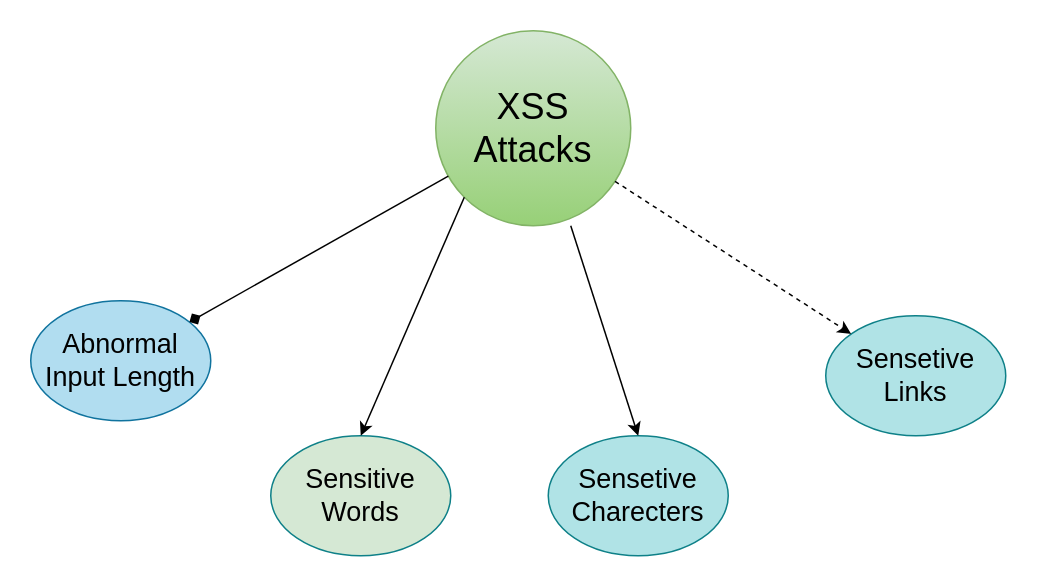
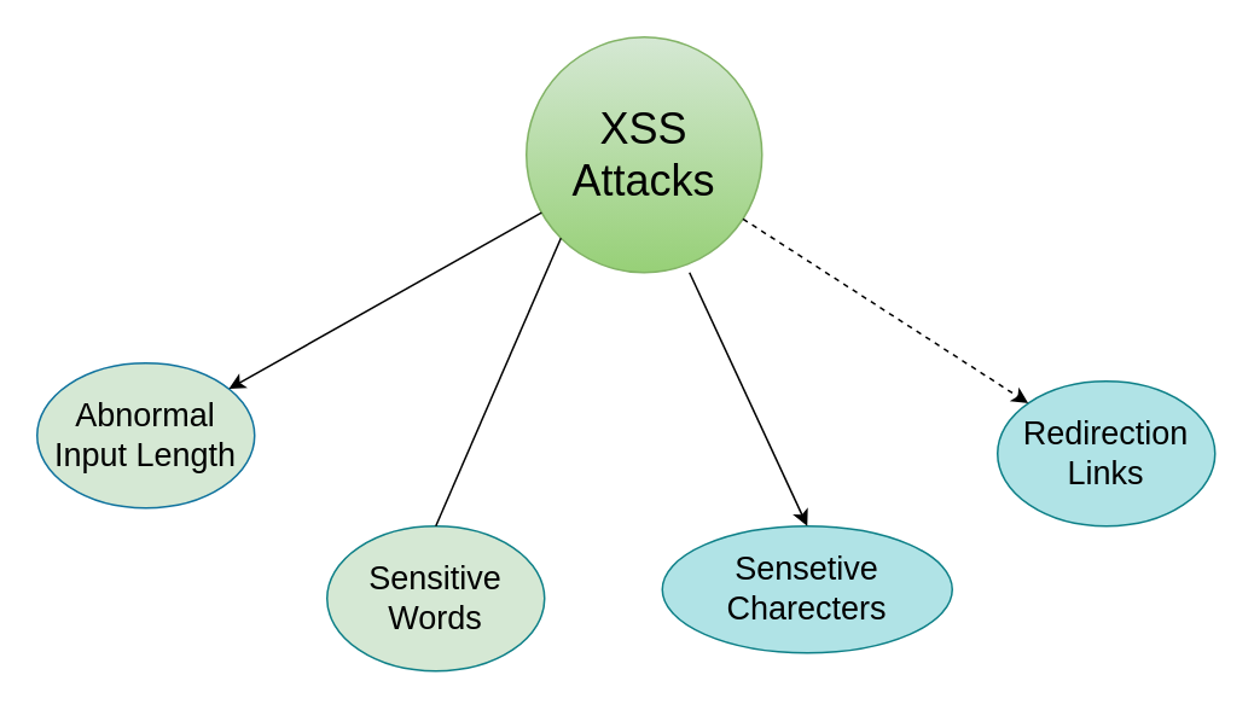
- <mxCell id="10" value="" style="endArrow=diamond;html=1;rounded=0;" edge="1" parent="1" source="6" target="2"><mxGeometry width="50" height="50" relative="1" as="geometry"><mxPoint x="370" y="250" as="sourcePoint" /><mxPoint x="230" y="170" as="targetPoint" /></mxGeometry></mxCell>
+ <mxCell id="10" value="" style="endArrow=classic;html=1;rounded=0;" edge="1" parent="1" source="6" target="2"><mxGeometry width="50" height="50" relative="1" as="geometry"><mxPoint x="370" y="250" as="sourcePoint" /><mxPoint x="230" y="170" as="targetPoint" /></mxGeometry></mxCell>
- <mxCell id="2" value="&lt;font style=&quot;font-size: 18px;&quot;&gt;Abnormal Input Length&lt;/font&gt;" style="ellipse;whiteSpace=wrap;html=1;fillColor=#b1ddf0;strokeColor=#10739e;" vertex="1" parent="1"><mxGeometry x="20" y="200" width="120" height="80" as="geometry" /></mxCell>
+ <mxCell id="2" value="&lt;font style=&quot;font-size: 18px;&quot;&gt;Abnormal Input Length&lt;/font&gt;" style="ellipse;whiteSpace=wrap;html=1;fillColor=#d5e8d4;strokeColor=#10739e;" vertex="1" parent="1"><mxGeometry x="20" y="200" width="120" height="80" as="geometry" /></mxCell>
- <mxCell id="5" value="&lt;font style=&quot;font-size: 18px;&quot;&gt;Sensetive Links&lt;/font&gt;" style="ellipse;whiteSpace=wrap;html=1;fillColor=#b0e3e6;strokeColor=#0e8088;" vertex="1" parent="1"><mxGeometry x="550" y="210" width="120" height="80" as="geometry" /></mxCell>
+ <mxCell id="5" value="&lt;font style=&quot;font-size: 18px;&quot;&gt;Redirection Links&lt;/font&gt;" style="ellipse;whiteSpace=wrap;html=1;fillColor=#b0e3e6;strokeColor=#0e8088;" vertex="1" parent="1"><mxGeometry x="550" y="210" width="120" height="80" as="geometry" /></mxCell>
- <mxCell id="9" value="" style="endArrow=classic;html=1;rounded=0;entryX=0.5;entryY=0;entryDx=0;entryDy=0;exitX=0;exitY=1;exitDx=0;exitDy=0;" edge="1" parent="1" source="6" target="3"><mxGeometry width="50" height="50" relative="1" as="geometry"><mxPoint x="311" y="140" as="sourcePoint" /><mxPoint x="249.998" y="299.812" as="targetPoint" /></mxGeometry></mxCell>
+ <mxCell id="9" value="" style="endArrow=none;html=1;rounded=0;entryX=0.5;entryY=0;entryDx=0;entryDy=0;exitX=0;exitY=1;exitDx=0;exitDy=0;" edge="1" parent="1" source="6" target="3"><mxGeometry width="50" height="50" relative="1" as="geometry"><mxPoint x="311" y="140" as="sourcePoint" /><mxPoint x="249.998" y="299.812" as="targetPoint" /></mxGeometry></mxCell>
- <mxCell id="4" value="&lt;font style=&quot;font-size: 18px;&quot;&gt;Sensetive Charecters&lt;/font&gt;" style="ellipse;whiteSpace=wrap;html=1;fillColor=#b0e3e6;strokeColor=#0e8088;" vertex="1" parent="1"><mxGeometry x="365" y="290" width="120" height="80" as="geometry" /></mxCell>
+ <mxCell id="4" value="&lt;font style=&quot;font-size: 18px;&quot;&gt;Sensetive Charecters&lt;/font&gt;" style="ellipse;whiteSpace=wrap;html=1;fillColor=#b0e3e6;strokeColor=#0e8088;" vertex="1" parent="1"><mxGeometry x="365" y="290" width="160" height="70" as="geometry" /></mxCell>
